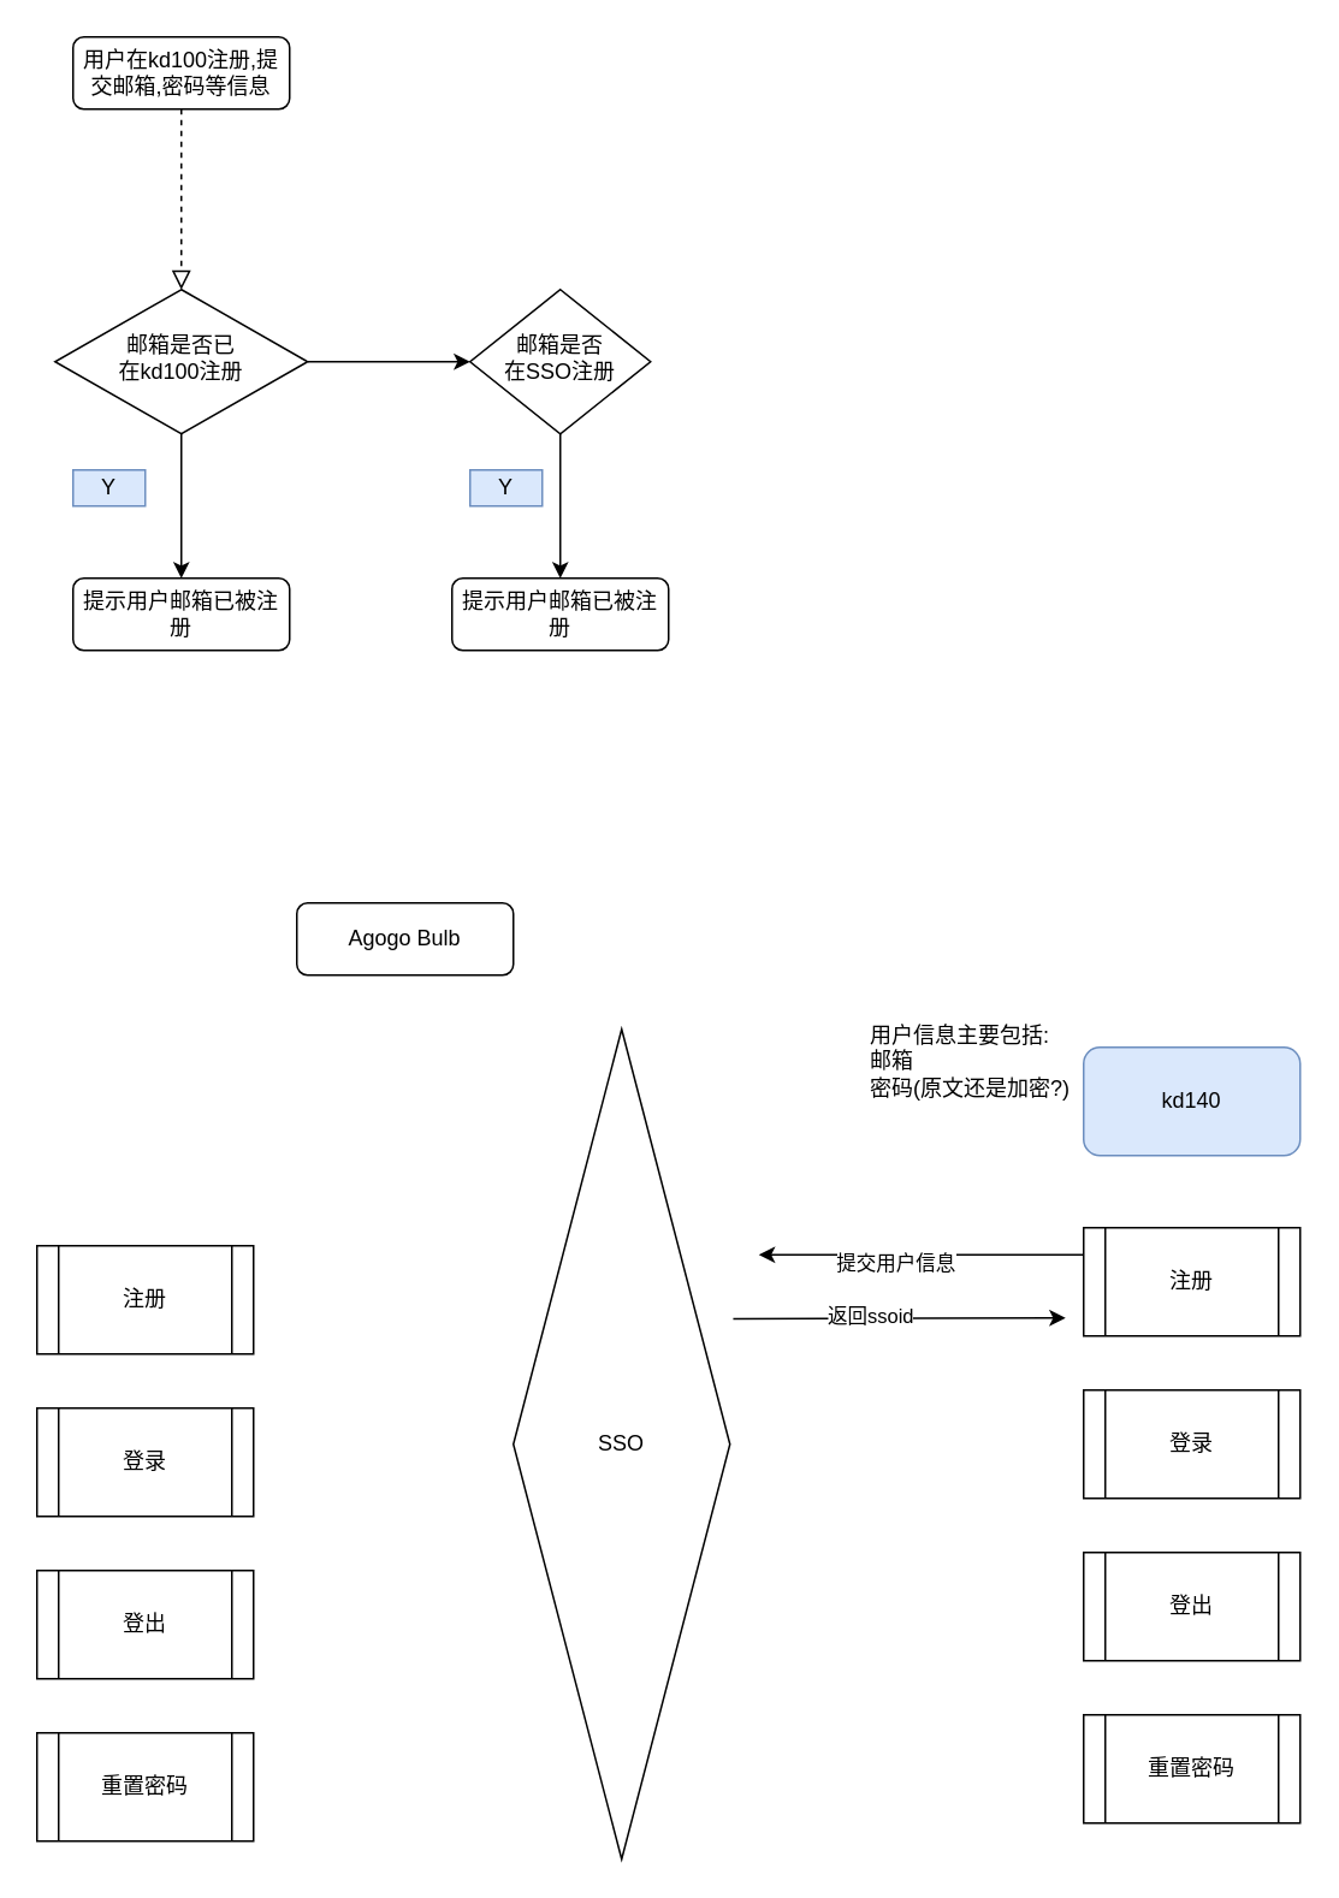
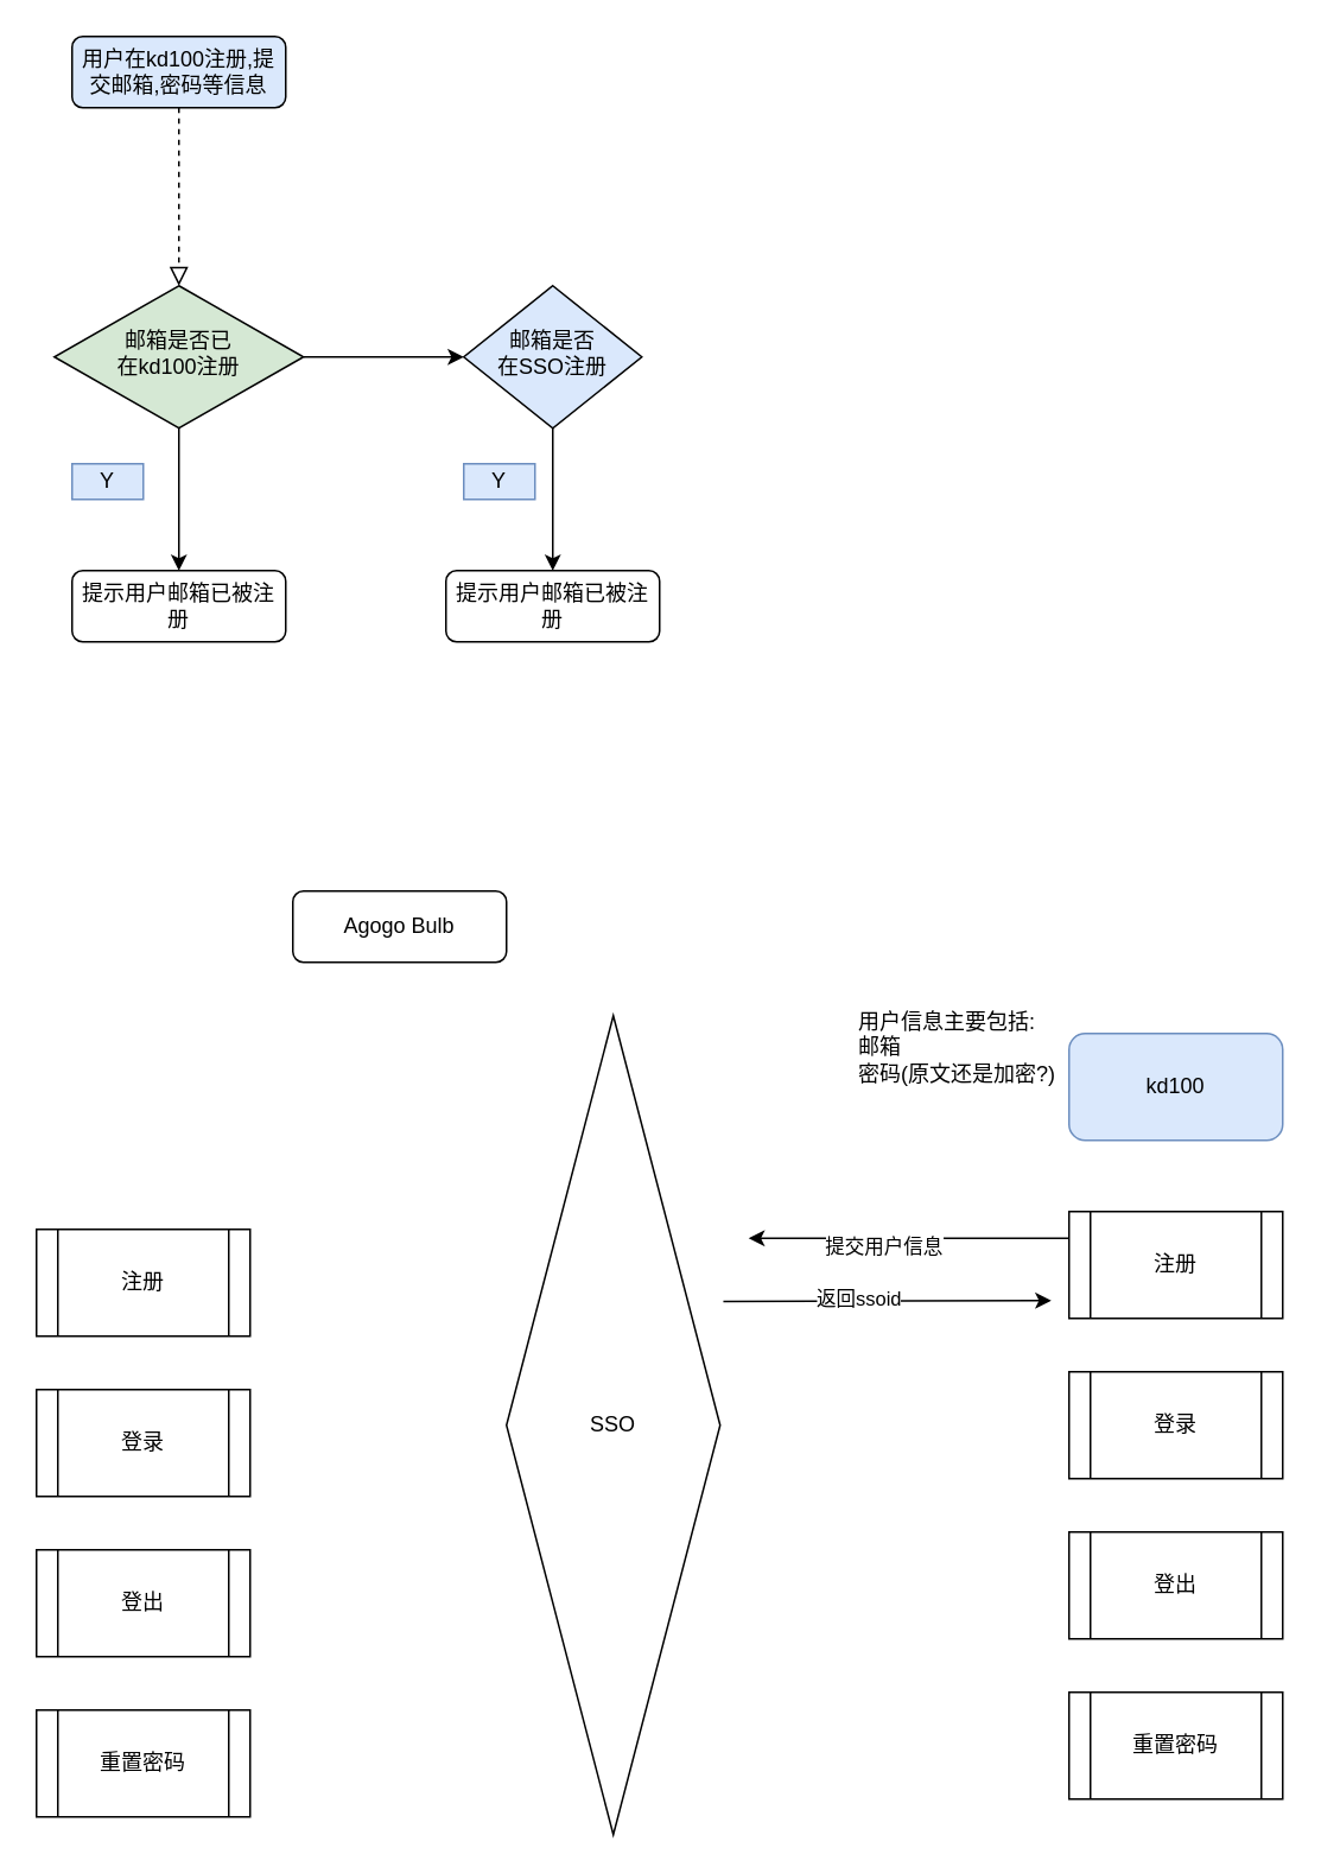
- <mxCell id="3" value="用户在kd100注册,提交邮箱,密码等信息" style="rounded=1;whiteSpace=wrap;html=1;fontSize=12;glass=0;strokeWidth=1;shadow=0;" parent="1" vertex="1"><mxGeometry x="40" y="20" width="120" height="40" as="geometry" /></mxCell>
+ <mxCell id="3" value="用户在kd100注册,提交邮箱,密码等信息" style="rounded=1;whiteSpace=wrap;html=1;fontSize=12;glass=0;strokeWidth=1;shadow=0;fillColor=#dae8fc;" parent="1" vertex="1"><mxGeometry x="40" y="20" width="120" height="40" as="geometry" /></mxCell>
- <mxCell id="6" value="&lt;div&gt;邮箱是否已&lt;/div&gt;&lt;div&gt;在kd100注册&lt;/div&gt;" style="rhombus;whiteSpace=wrap;html=1;shadow=0;fontFamily=Helvetica;fontSize=12;align=center;strokeWidth=1;spacing=6;spacingTop=-4;" parent="1" vertex="1"><mxGeometry x="30" y="160" width="140" height="80" as="geometry" /></mxCell>
+ <mxCell id="6" value="&lt;div&gt;邮箱是否已&lt;/div&gt;&lt;div&gt;在kd100注册&lt;/div&gt;" style="rhombus;whiteSpace=wrap;html=1;shadow=0;fontFamily=Helvetica;fontSize=12;align=center;strokeWidth=1;spacing=6;spacingTop=-4;fillColor=#d5e8d4;" parent="1" vertex="1"><mxGeometry x="30" y="160" width="140" height="80" as="geometry" /></mxCell>
- <mxCell id="8" value="&lt;div&gt;邮箱是否&lt;/div&gt;&lt;div&gt;在SSO注册&lt;/div&gt;" style="rhombus;whiteSpace=wrap;html=1;shadow=0;fontFamily=Helvetica;fontSize=12;align=center;strokeWidth=1;spacing=6;spacingTop=-4;" parent="1" vertex="1"><mxGeometry x="260" y="160" width="100" height="80" as="geometry" /></mxCell>
+ <mxCell id="8" value="&lt;div&gt;邮箱是否&lt;/div&gt;&lt;div&gt;在SSO注册&lt;/div&gt;" style="rhombus;whiteSpace=wrap;html=1;shadow=0;fontFamily=Helvetica;fontSize=12;align=center;strokeWidth=1;spacing=6;spacingTop=-4;fillColor=#dae8fc;" parent="1" vertex="1"><mxGeometry x="260" y="160" width="100" height="80" as="geometry" /></mxCell>
- <mxCell id="21" value="kd140" style="rounded=1;whiteSpace=wrap;html=1;fillColor=#dae8fc;strokeColor=#6c8ebf;" vertex="1" parent="20"><mxGeometry width="120" height="60" as="geometry" /></mxCell>
+ <mxCell id="21" value="kd100" style="rounded=1;whiteSpace=wrap;html=1;fillColor=#dae8fc;strokeColor=#6c8ebf;" vertex="1" parent="20"><mxGeometry width="120" height="60" as="geometry" /></mxCell>
